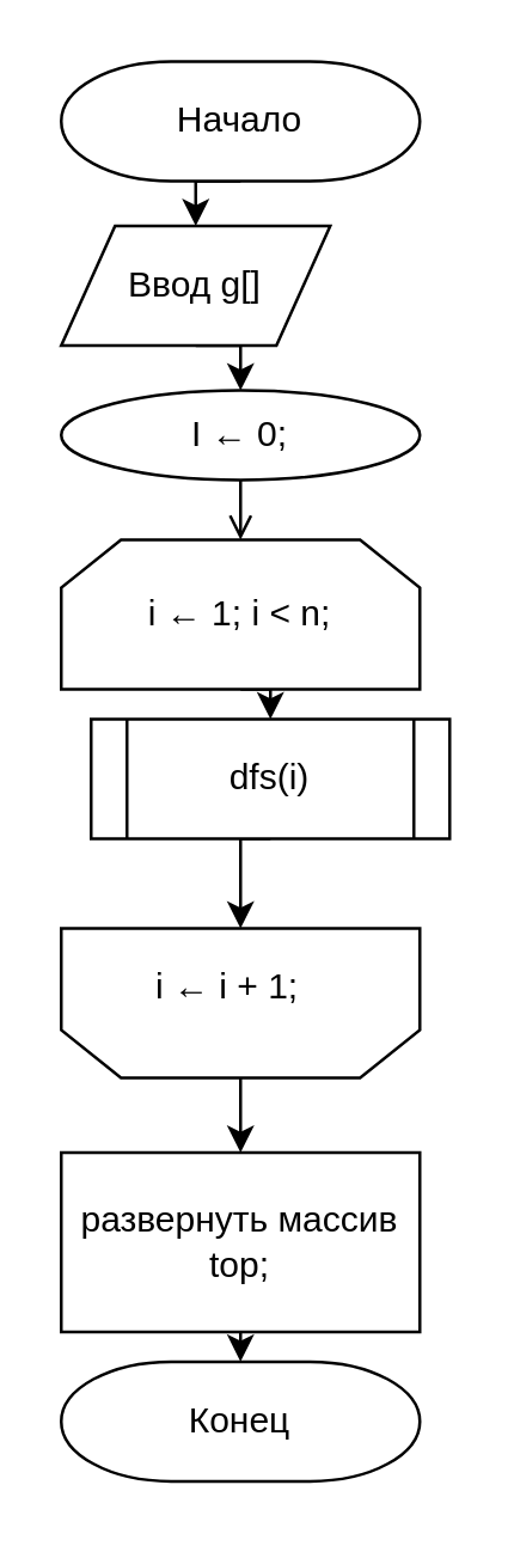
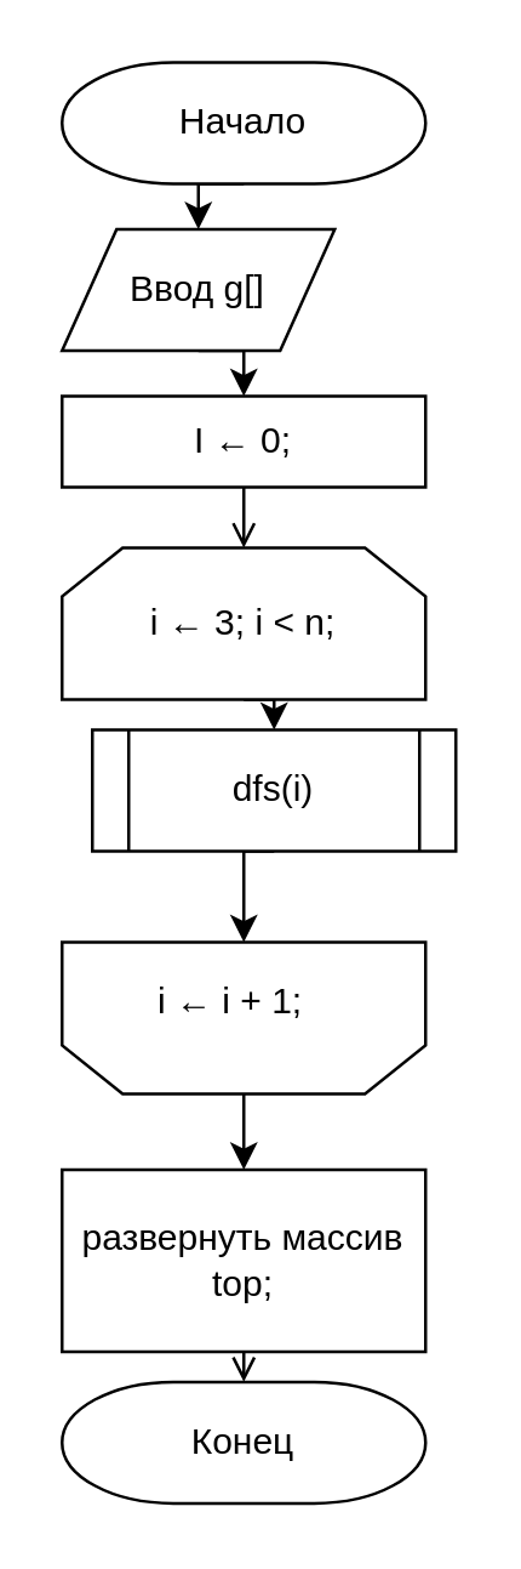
- <mxCell id="7" value="I ← 0;" style="ellipse;whiteSpace=wrap;html=1;" vertex="1" parent="1"><mxGeometry x="20" y="130" width="120" height="30" as="geometry" /></mxCell>
+ <mxCell id="7" value="I ← 0;" style="rounded=0;whiteSpace=wrap;html=1;" vertex="1" parent="1"><mxGeometry x="20" y="130" width="120" height="30" as="geometry" /></mxCell>
- <mxCell id="9" value="i&amp;nbsp;&lt;span&gt;← 1; i &amp;lt; n;&lt;/span&gt;" style="shape=loopLimit;whiteSpace=wrap;html=1;strokeWidth=1;" vertex="1" parent="1"><mxGeometry x="20" y="180" width="120" height="50" as="geometry" /></mxCell>
+ <mxCell id="9" value="i&amp;nbsp;&lt;span&gt;← 3; i &amp;lt; n;&lt;/span&gt;" style="shape=loopLimit;whiteSpace=wrap;html=1;strokeWidth=1;" vertex="1" parent="1"><mxGeometry x="20" y="180" width="120" height="50" as="geometry" /></mxCell>
- <mxCell id="15" style="edgeStyle=orthogonalEdgeStyle;rounded=0;orthogonalLoop=1;jettySize=auto;html=1;exitX=0.5;exitY=1;exitDx=0;exitDy=0;entryX=0.5;entryY=0;entryDx=0;entryDy=0;entryPerimeter=0;" edge="1" parent="1" source="16" target="17"><mxGeometry relative="1" as="geometry" /></mxCell>
+ <mxCell id="15" style="edgeStyle=orthogonalEdgeStyle;rounded=0;orthogonalLoop=1;jettySize=auto;html=1;exitX=0.5;exitY=1;exitDx=0;exitDy=0;entryX=0.5;entryY=0;entryDx=0;entryDy=0;entryPerimeter=0;endArrow=open;" edge="1" parent="1" source="16" target="17"><mxGeometry relative="1" as="geometry" /></mxCell>
